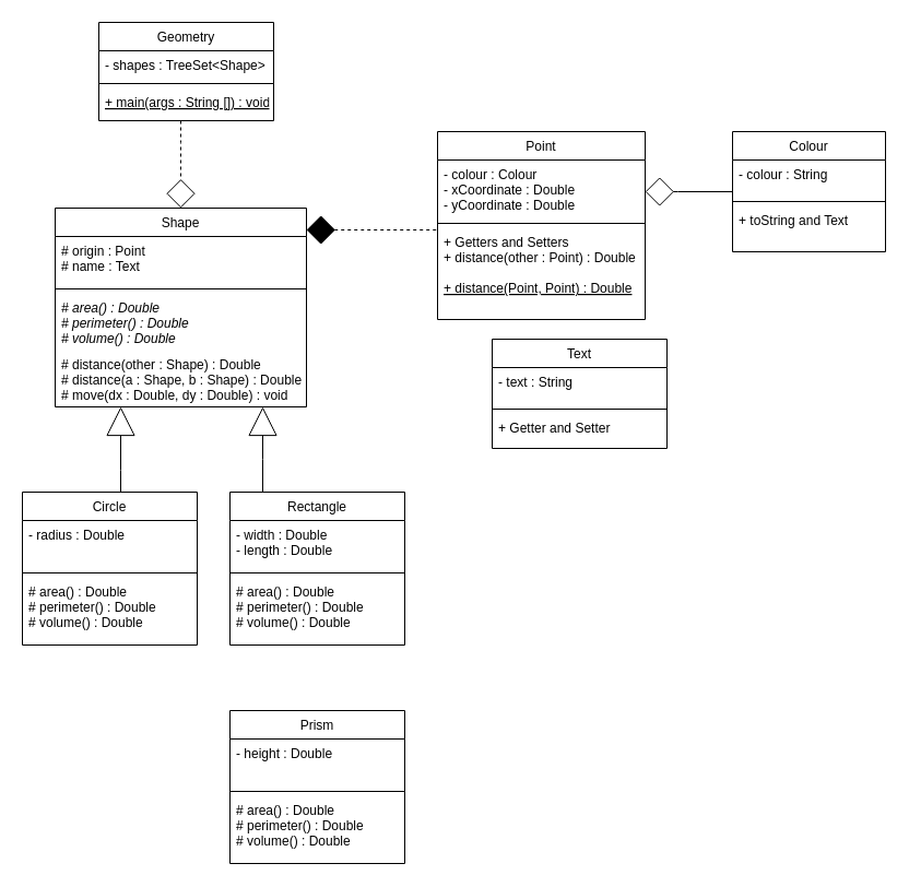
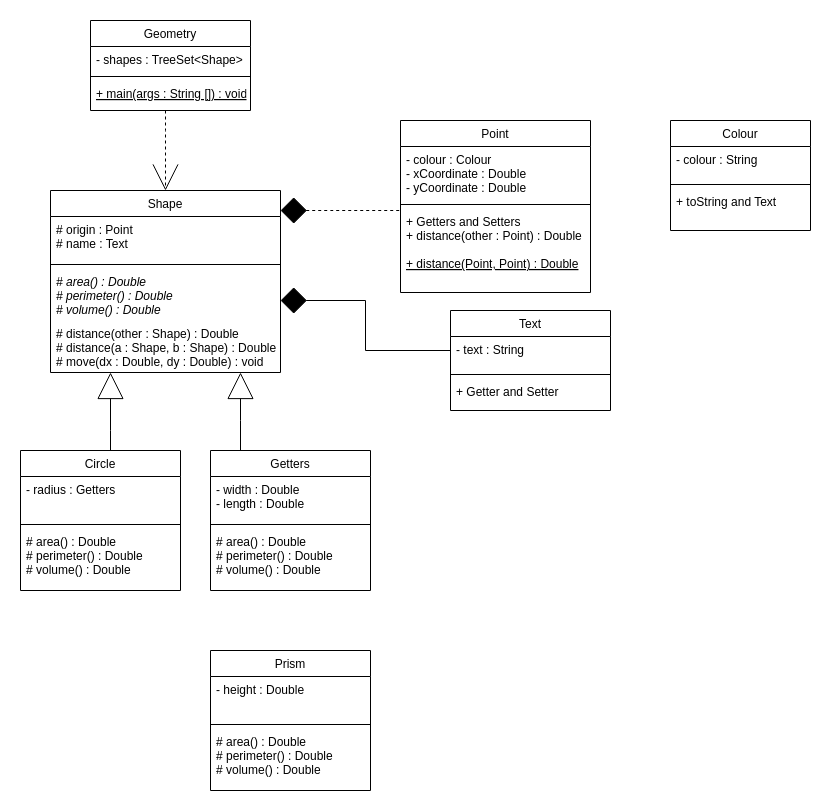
- <mxCell id="2" value="" style="edgeStyle=orthogonalEdgeStyle;rounded=0;orthogonalLoop=1;jettySize=auto;html=1;endArrow=diamond;endFill=0;dashed=1;endSize=24;" edge="1" parent="1" source="3" target="11"><mxGeometry relative="1" as="geometry"><Array as="points"><mxPoint x="165" y="130" /><mxPoint x="165" y="130" /></Array></mxGeometry></mxCell>
+ <mxCell id="2" value="" style="edgeStyle=orthogonalEdgeStyle;rounded=0;orthogonalLoop=1;jettySize=auto;html=1;endArrow=open;endFill=0;dashed=1;endSize=24;" edge="1" parent="1" source="3" target="11"><mxGeometry relative="1" as="geometry"><Array as="points"><mxPoint x="165" y="130" /><mxPoint x="165" y="130" /></Array></mxGeometry></mxCell>
- <mxCell id="32" value="" style="edgeStyle=orthogonalEdgeStyle;rounded=0;orthogonalLoop=1;jettySize=auto;html=1;endArrow=none;endFill=0;startArrow=diamond;startFill=0;startSize=24;" edge="1" parent="1" source="33" target="38"><mxGeometry relative="1" as="geometry"><Array as="points"><mxPoint x="620" y="175" /><mxPoint x="620" y="175" /></Array></mxGeometry></mxCell>
+ <mxCell id="8" value="" style="edgeStyle=orthogonalEdgeStyle;rounded=0;orthogonalLoop=1;jettySize=auto;html=1;endArrow=none;endFill=0;startArrow=diamond;startFill=1;startSize=24;" edge="1" parent="1" source="11" target="28"><mxGeometry relative="1" as="geometry"><Array as="points"><mxPoint x="365" y="300" /><mxPoint x="365" y="350" /></Array></mxGeometry></mxCell>
- <mxCell id="16" value="Rectangle" style="swimlane;fontStyle=0;align=center;verticalAlign=top;childLayout=stackLayout;horizontal=1;startSize=26;horizontalStack=0;resizeParent=1;resizeLast=0;collapsible=1;marginBottom=0;rounded=0;shadow=0;strokeWidth=1;" vertex="1" parent="1"><mxGeometry x="210" y="450" width="160" height="140" as="geometry"><mxRectangle x="230" y="140" width="160" height="26" as="alternateBounds" /></mxGeometry></mxCell>
+ <mxCell id="16" value="Getters" style="swimlane;fontStyle=0;align=center;verticalAlign=top;childLayout=stackLayout;horizontal=1;startSize=26;horizontalStack=0;resizeParent=1;resizeLast=0;collapsible=1;marginBottom=0;rounded=0;shadow=0;strokeWidth=1;" vertex="1" parent="1"><mxGeometry x="210" y="450" width="160" height="140" as="geometry"><mxRectangle x="230" y="140" width="160" height="26" as="alternateBounds" /></mxGeometry></mxCell>
- <mxCell id="25" value="- radius : Double" style="text;align=left;verticalAlign=top;spacingLeft=4;spacingRight=4;overflow=hidden;rotatable=0;points=[[0,0.5],[1,0.5]];portConstraint=eastwest;" vertex="1" parent="24"><mxGeometry y="26" width="160" height="44" as="geometry" /></mxCell>
+ <mxCell id="25" value="- radius : Getters" style="text;align=left;verticalAlign=top;spacingLeft=4;spacingRight=4;overflow=hidden;rotatable=0;points=[[0,0.5],[1,0.5]];portConstraint=eastwest;" vertex="1" parent="24"><mxGeometry y="26" width="160" height="44" as="geometry" /></mxCell>
